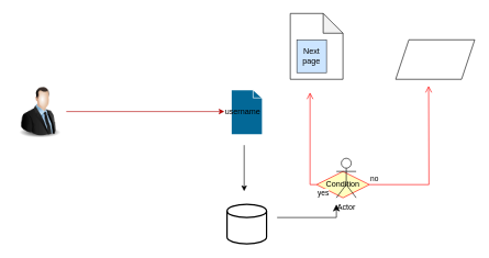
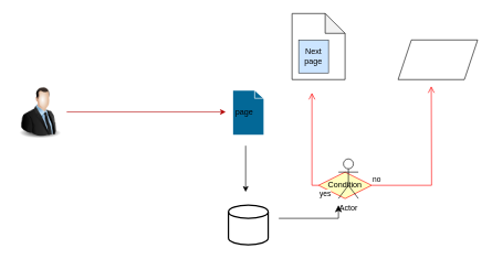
- <mxCell id="15" value="username" style="text;html=1;align=center;verticalAlign=middle;whiteSpace=wrap;rounded=0;" vertex="1" parent="1"><mxGeometry x="338" y="155" width="60" height="30" as="geometry" /></mxCell>
+ <mxCell id="15" value="page" style="text;html=1;align=center;verticalAlign=middle;whiteSpace=wrap;rounded=0;" vertex="1" parent="1"><mxGeometry x="338" y="155" width="60" height="30" as="geometry" /></mxCell>
